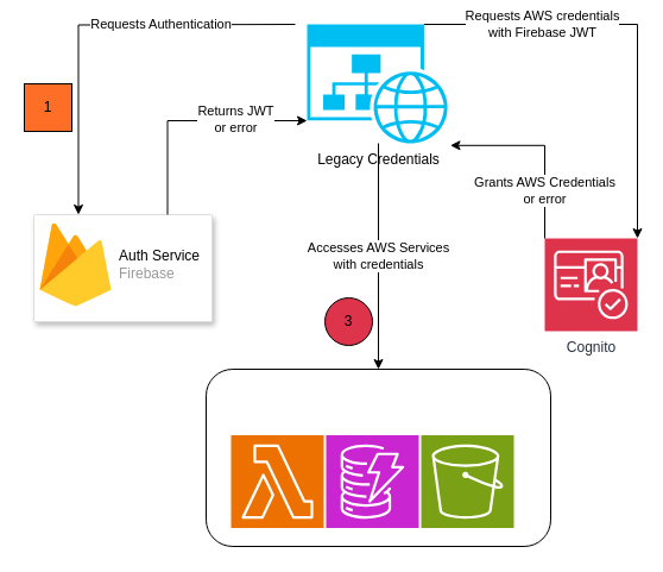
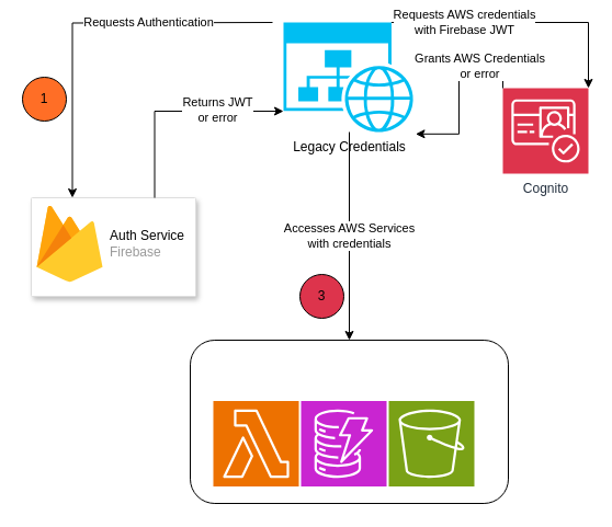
- <mxCell id="17" value="1" style="whiteSpace=wrap;html=1;shadow=0;fillColor=#FF6E26;rounded=0;" vertex="1" parent="1"><mxGeometry x="20" y="70" width="40" height="40" as="geometry" /></mxCell>
+ <mxCell id="17" value="1" style="ellipse;whiteSpace=wrap;html=1;shadow=0;fillColor=#FF6E26;" vertex="1" parent="1"><mxGeometry x="20" y="70" width="40" height="40" as="geometry" /></mxCell>
- <mxCell id="8" value="Cognito" style="sketch=0;points=[[0,0,0],[0.25,0,0],[0.5,0,0],[0.75,0,0],[1,0,0],[0,1,0],[0.25,1,0],[0.5,1,0],[0.75,1,0],[1,1,0],[0,0.25,0],[0,0.5,0],[0,0.75,0],[1,0.25,0],[1,0.5,0],[1,0.75,0]];outlineConnect=0;fontColor=#232F3E;fillColor=#DD344C;strokeColor=#ffffff;dashed=0;verticalLabelPosition=bottom;verticalAlign=top;align=center;html=1;fontSize=12;fontStyle=0;aspect=fixed;shape=mxgraph.aws4.resourceIcon;resIcon=mxgraph.aws4.cognito;" vertex="1" parent="1"><mxGeometry x="458" y="200" width="78" height="78" as="geometry" /></mxCell>
+ <mxCell id="8" value="Cognito" style="sketch=0;points=[[0,0,0],[0.25,0,0],[0.5,0,0],[0.75,0,0],[1,0,0],[0,1,0],[0.25,1,0],[0.5,1,0],[0.75,1,0],[1,1,0],[0,0.25,0],[0,0.5,0],[0,0.75,0],[1,0.25,0],[1,0.5,0],[1,0.75,0]];outlineConnect=0;fontColor=#232F3E;fillColor=#DD344C;strokeColor=#ffffff;dashed=0;verticalLabelPosition=bottom;verticalAlign=top;align=center;html=1;fontSize=12;fontStyle=0;aspect=fixed;shape=mxgraph.aws4.resourceIcon;resIcon=mxgraph.aws4.cognito;" vertex="1" parent="1"><mxGeometry x="458" y="80" width="78" height="78" as="geometry" /></mxCell>
